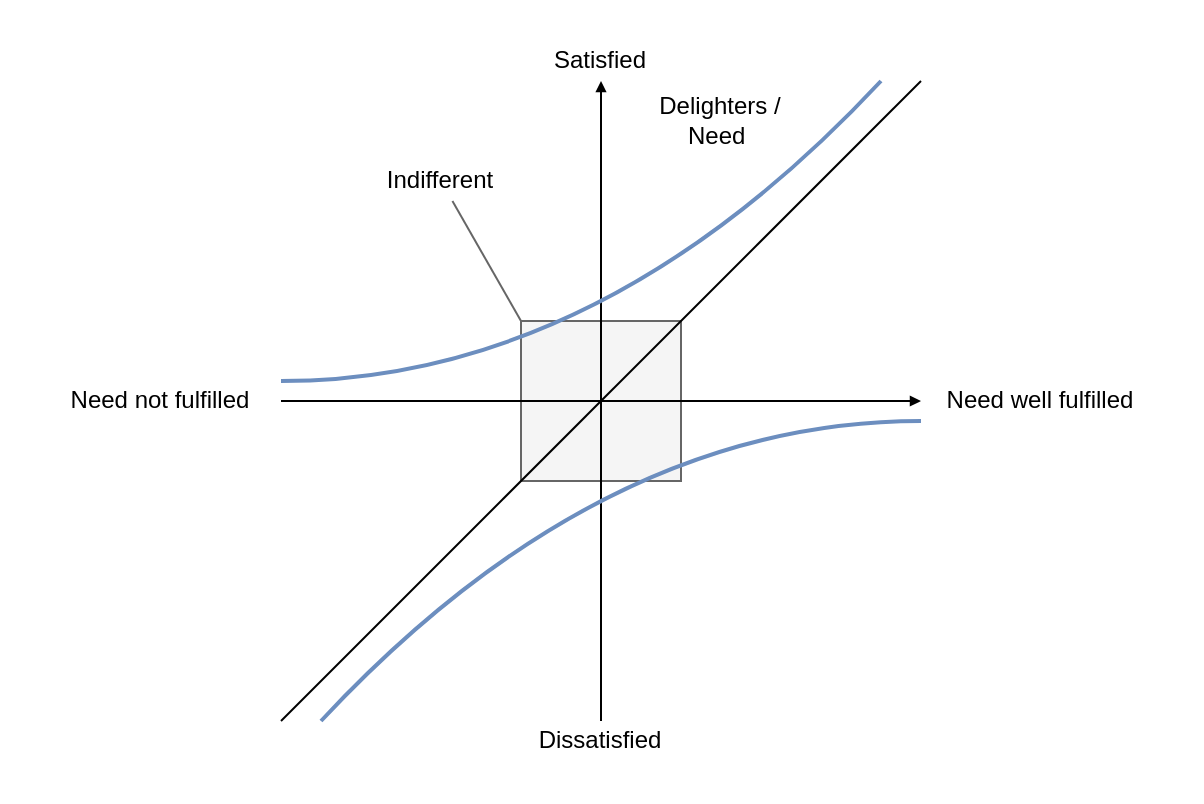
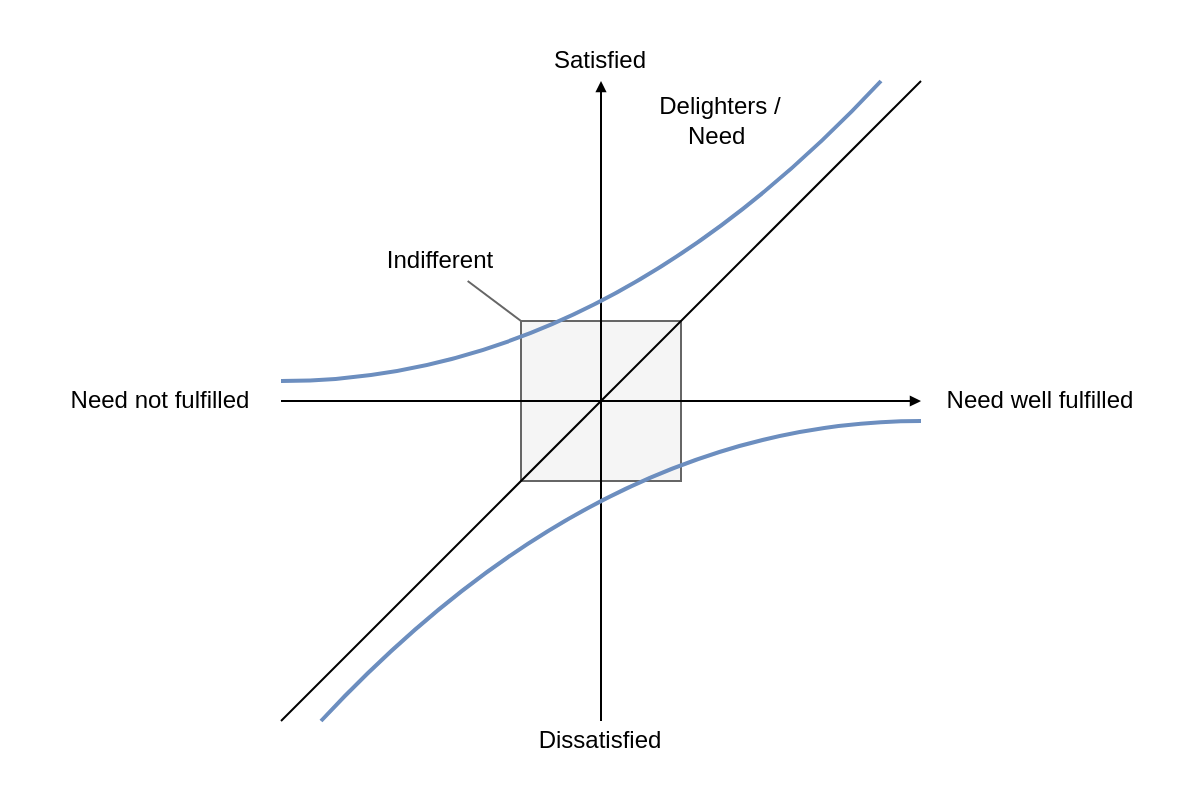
- <mxCell id="12" value="&lt;span style=&quot;font-weight: normal;&quot;&gt;Indifferent&lt;/span&gt;" style="rounded=0;whiteSpace=wrap;html=1;strokeColor=none;fillColor=none;fontStyle=1" vertex="1" parent="1"><mxGeometry x="190" y="80" width="60" height="20" as="geometry" /></mxCell>
+ <mxCell id="12" value="&lt;span style=&quot;font-weight: normal;&quot;&gt;Indifferent&lt;/span&gt;" style="rounded=0;whiteSpace=wrap;html=1;strokeColor=none;fillColor=none;fontStyle=1" vertex="1" parent="1"><mxGeometry x="190" y="120" width="60" height="20" as="geometry" /></mxCell>
